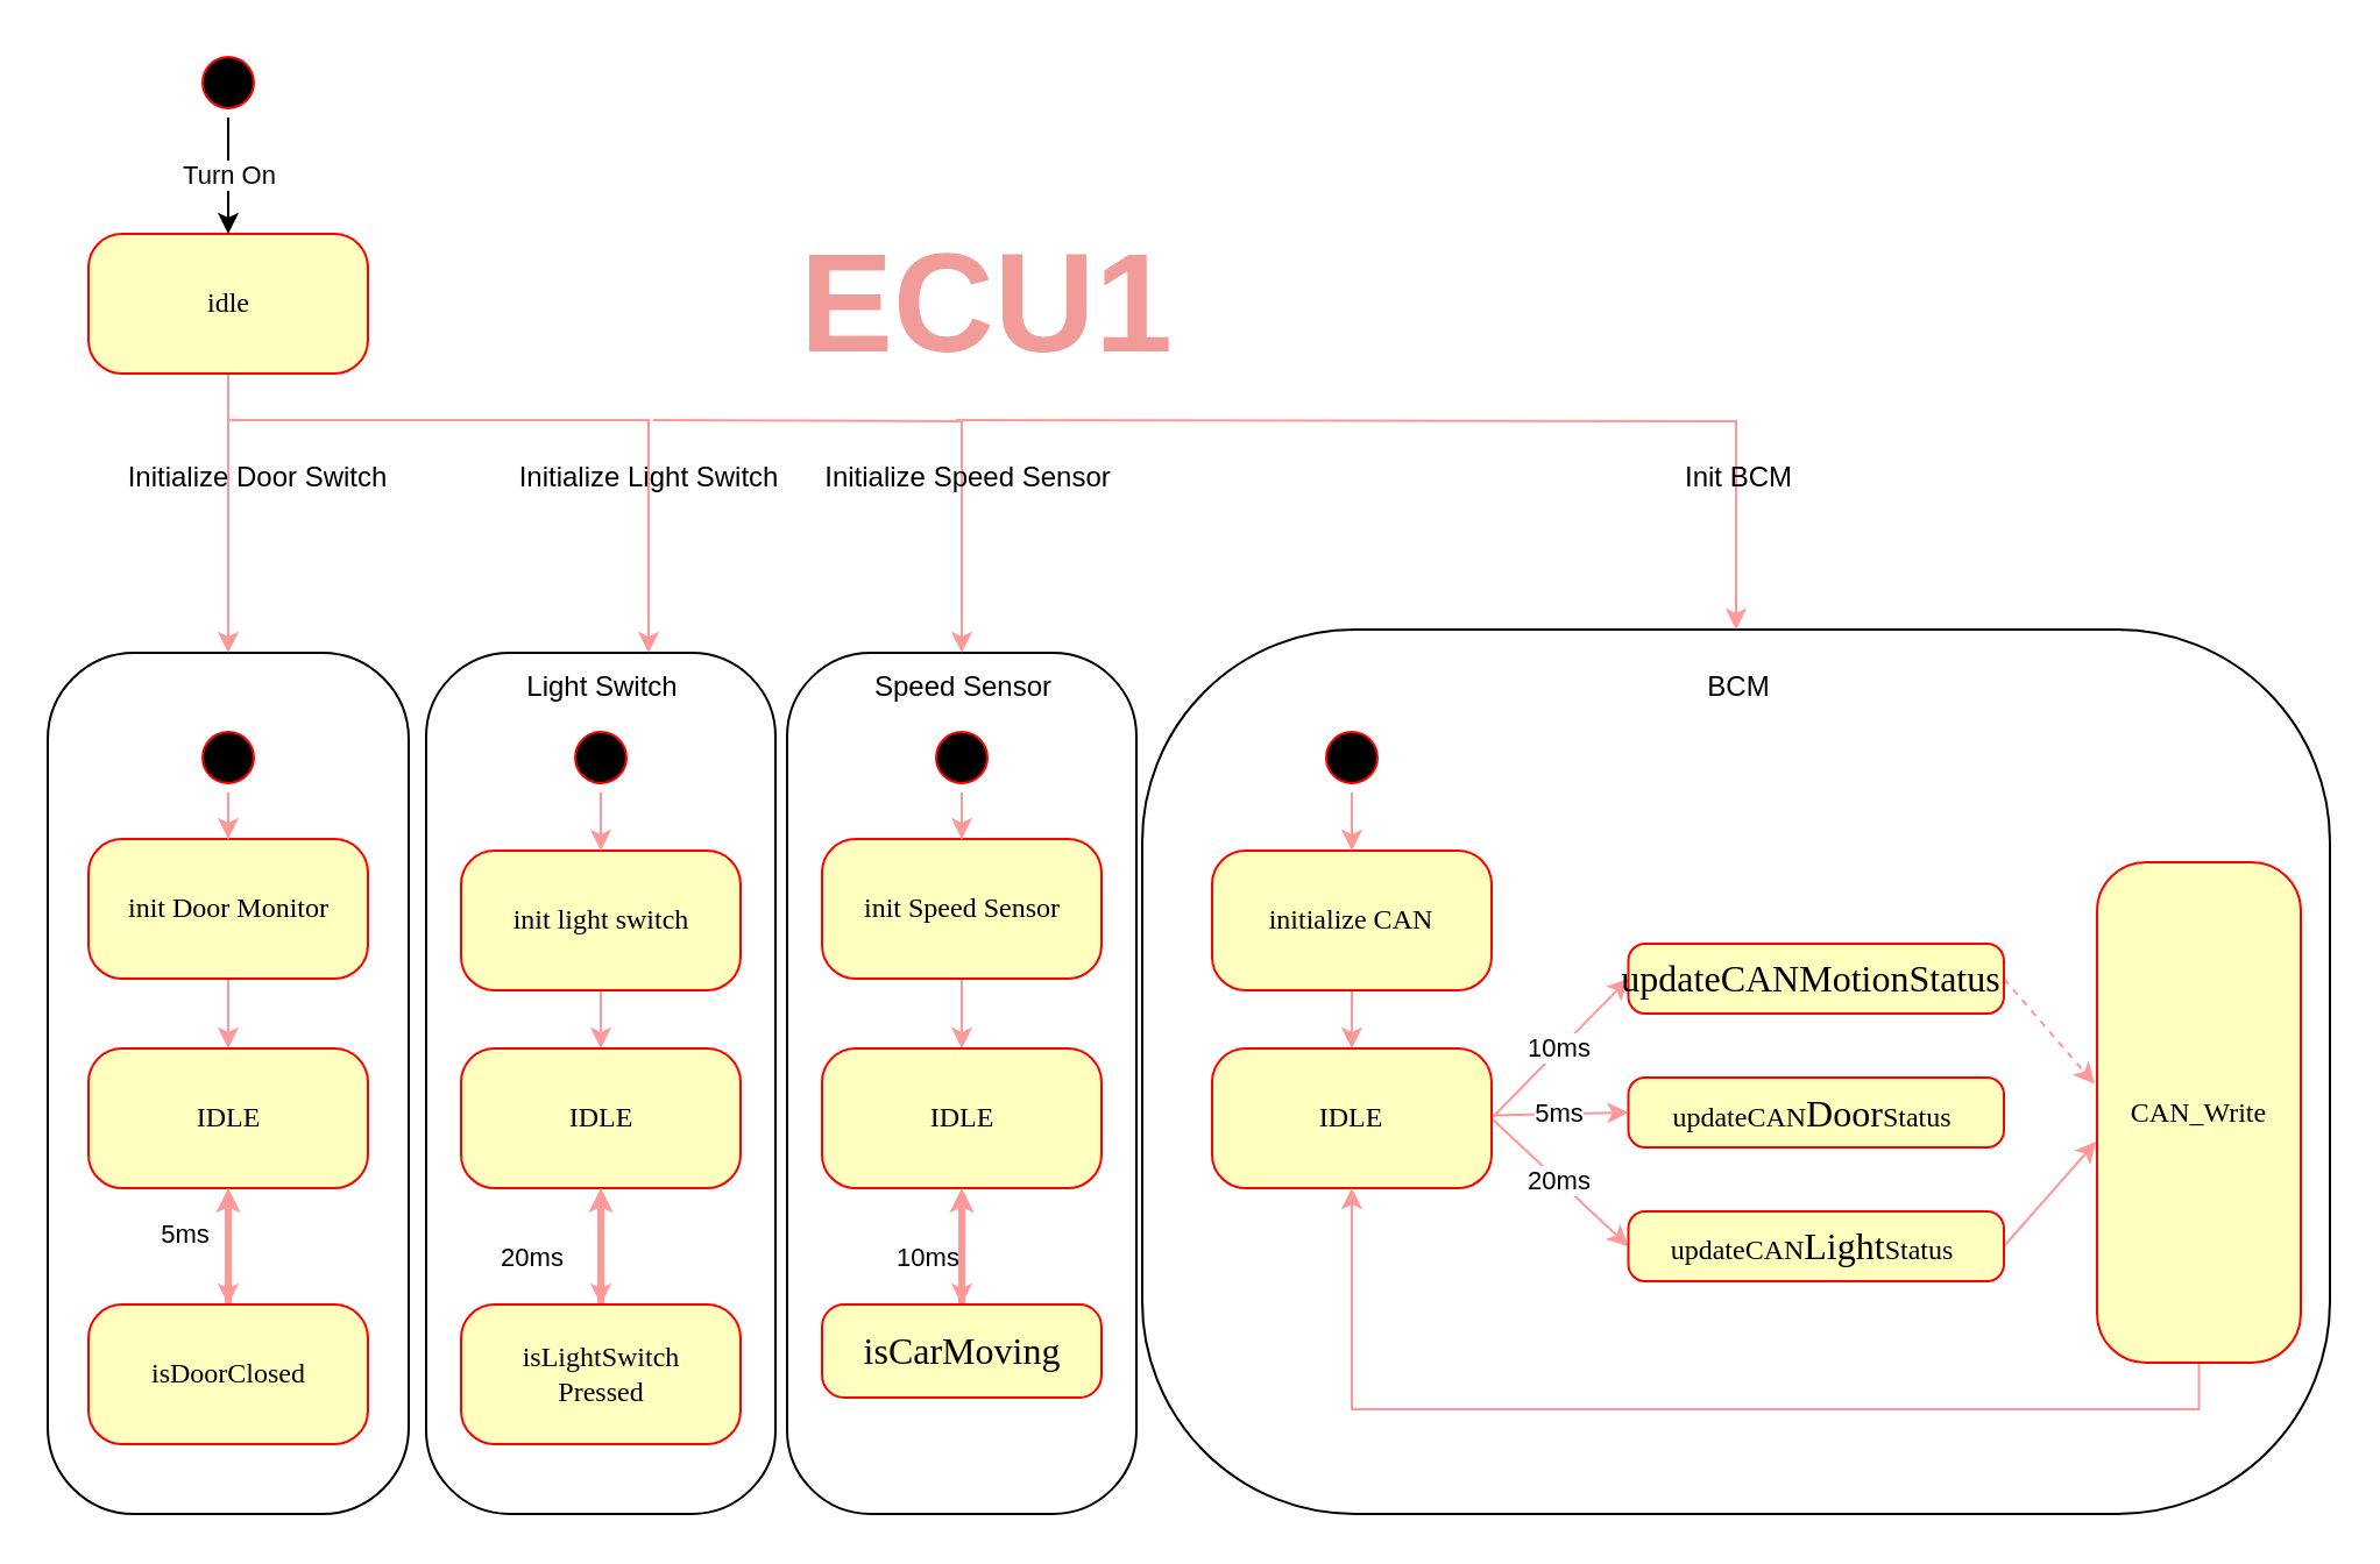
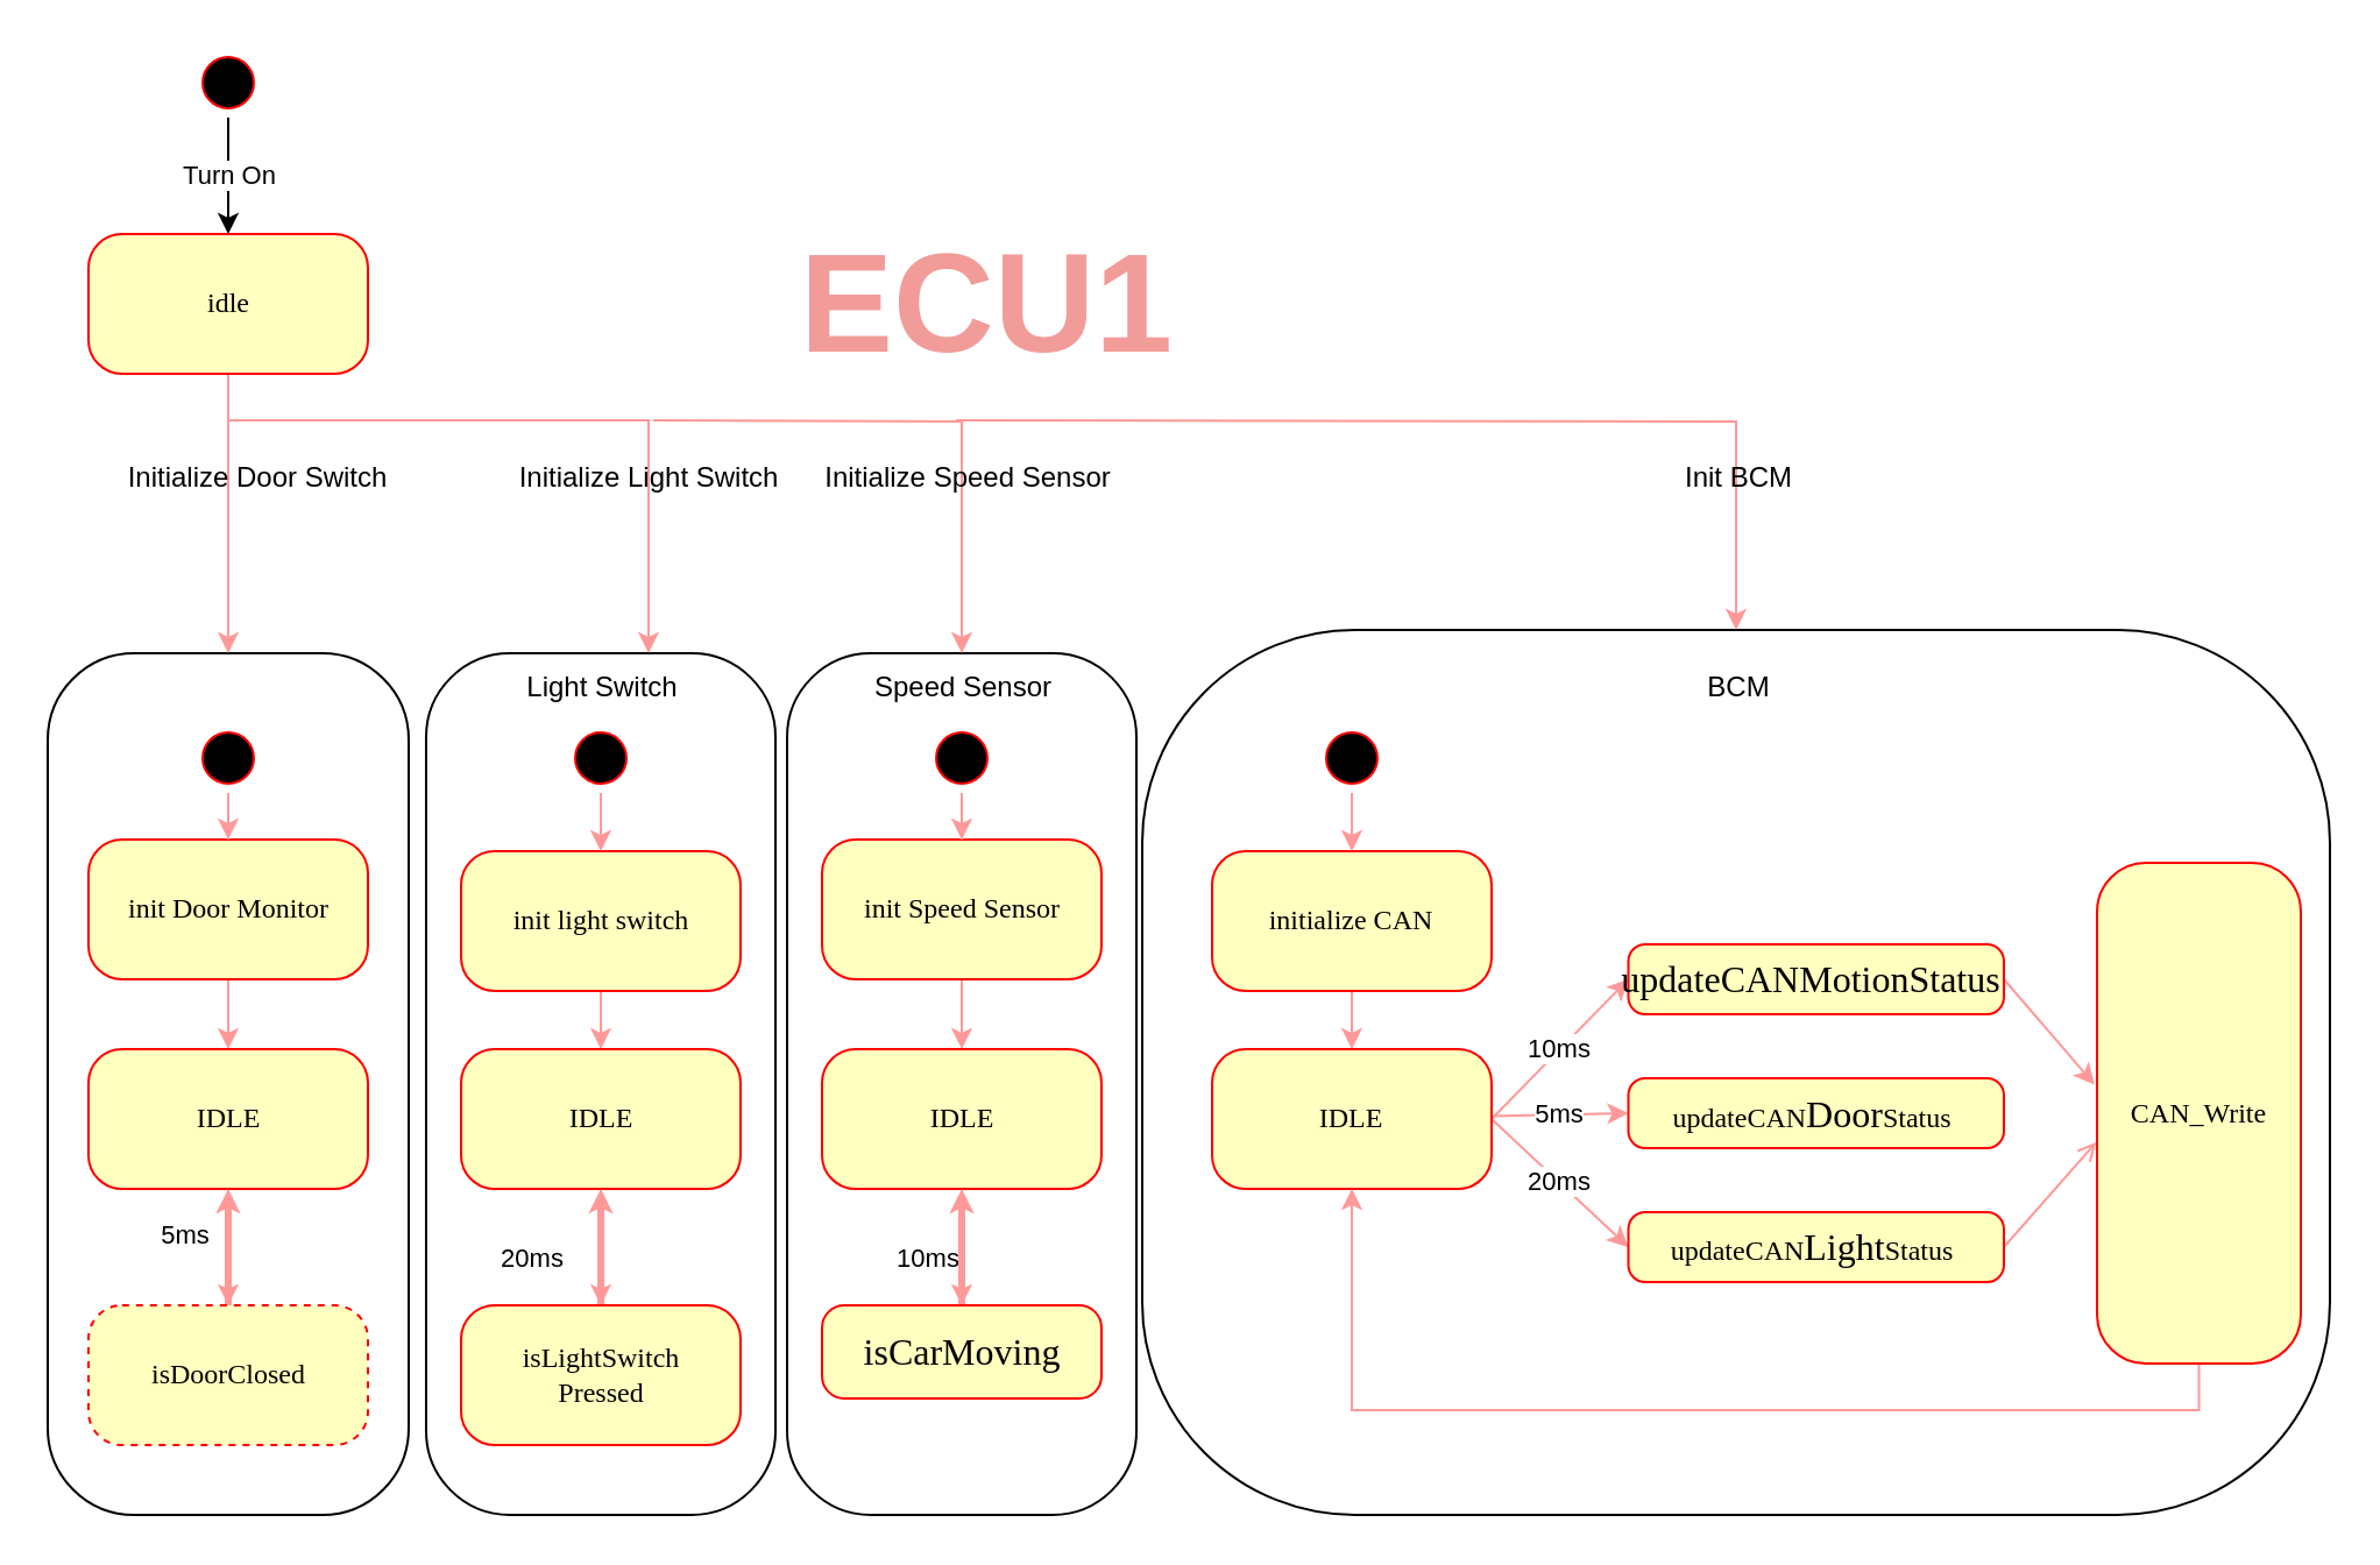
- <mxCell id="52" value="" style="edgeStyle=none;rounded=0;orthogonalLoop=1;jettySize=auto;html=1;strokeColor=#FF9999;exitX=1;exitY=0.5;exitDx=0;exitDy=0;entryX=-0.012;entryY=0.443;entryDx=0;entryDy=0;entryPerimeter=0;dashed=1;" parent="1" source="53" target="59" edge="1"><mxGeometry relative="1" as="geometry"><mxPoint x="900" y="420" as="targetPoint" /></mxGeometry></mxCell>
+ <mxCell id="52" value="" style="edgeStyle=none;rounded=0;orthogonalLoop=1;jettySize=auto;html=1;strokeColor=#FF9999;exitX=1;exitY=0.5;exitDx=0;exitDy=0;entryX=-0.012;entryY=0.443;entryDx=0;entryDy=0;entryPerimeter=0;" parent="1" source="53" target="59" edge="1"><mxGeometry relative="1" as="geometry"><mxPoint x="900" y="420" as="targetPoint" /></mxGeometry></mxCell>
- <mxCell id="56" value="" style="edgeStyle=none;rounded=0;orthogonalLoop=1;jettySize=auto;html=1;strokeColor=#FF9999;exitX=1;exitY=0.5;exitDx=0;exitDy=0;entryX=-0.004;entryY=0.558;entryDx=0;entryDy=0;entryPerimeter=0;" parent="1" source="57" target="59" edge="1"><mxGeometry relative="1" as="geometry" /></mxCell>
+ <mxCell id="56" value="" style="edgeStyle=none;rounded=0;orthogonalLoop=1;jettySize=auto;html=1;strokeColor=#FF9999;exitX=1;exitY=0.5;exitDx=0;exitDy=0;entryX=-0.004;entryY=0.558;entryDx=0;entryDy=0;entryPerimeter=0;endArrow=open;" parent="1" source="57" target="59" edge="1"><mxGeometry relative="1" as="geometry" /></mxCell>
- <mxCell id="43" value="&lt;span class=&quot;markedcontent&quot;&gt;&lt;span&gt;isDoorClosed&lt;/span&gt;&lt;/span&gt;" style="rounded=1;whiteSpace=wrap;html=1;arcSize=24;fillColor=#ffffc0;strokeColor=#ff0000;shadow=0;comic=0;labelBackgroundColor=none;fontFamily=Verdana;fontSize=12;fontColor=#000000;align=center;" parent="1" vertex="1"><mxGeometry x="37.5" y="560" width="120" height="60" as="geometry" /></mxCell>
+ <mxCell id="43" value="&lt;span class=&quot;markedcontent&quot;&gt;&lt;span&gt;isDoorClosed&lt;/span&gt;&lt;/span&gt;" style="rounded=1;whiteSpace=wrap;html=1;arcSize=24;fillColor=#ffffc0;strokeColor=#ff0000;shadow=0;comic=0;labelBackgroundColor=none;fontFamily=Verdana;fontSize=12;fontColor=#000000;align=center;dashed=1;" parent="1" vertex="1"><mxGeometry x="37.5" y="560" width="120" height="60" as="geometry" /></mxCell>
